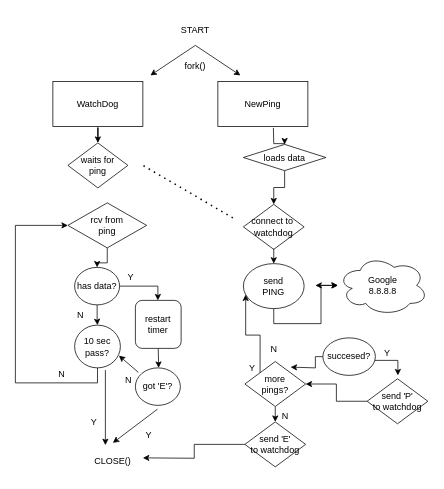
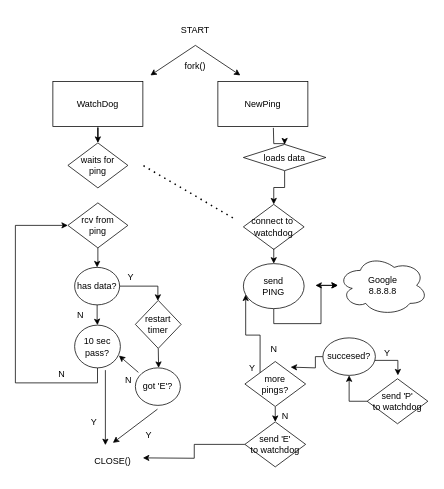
- <mxCell id="10" value="rcv from&lt;br&gt;ping" style="rhombus;whiteSpace=wrap;html=1;" vertex="1" parent="1"><mxGeometry x="90" y="270" width="105" height="60" as="geometry" /></mxCell>
+ <mxCell id="10" value="rcv from&lt;br&gt;ping" style="rhombus;whiteSpace=wrap;html=1;" vertex="1" parent="1"><mxGeometry x="90" y="270" width="80" height="60" as="geometry" /></mxCell>
- <mxCell id="17" value="restart&lt;br&gt;timer" style="whiteSpace=wrap;html=1;rounded=1;" vertex="1" parent="1"><mxGeometry x="180" y="400" width="61" height="64" as="geometry" /></mxCell>
+ <mxCell id="17" value="restart&lt;br&gt;timer" style="rhombus;whiteSpace=wrap;html=1;" vertex="1" parent="1"><mxGeometry x="180" y="400" width="61" height="64" as="geometry" /></mxCell>
- <mxCell id="43" style="edgeStyle=orthogonalEdgeStyle;rounded=0;orthogonalLoop=1;jettySize=auto;html=1;exitX=0;exitY=0.5;exitDx=0;exitDy=0;" edge="1" parent="1" source="44" target="46"><mxGeometry relative="1" as="geometry" /></mxCell>
+ <mxCell id="43" style="edgeStyle=orthogonalEdgeStyle;rounded=0;orthogonalLoop=1;jettySize=auto;html=1;exitX=0;exitY=0.5;exitDx=0;exitDy=0;" edge="1" parent="1" source="44" target="42"><mxGeometry relative="1" as="geometry" /></mxCell>
